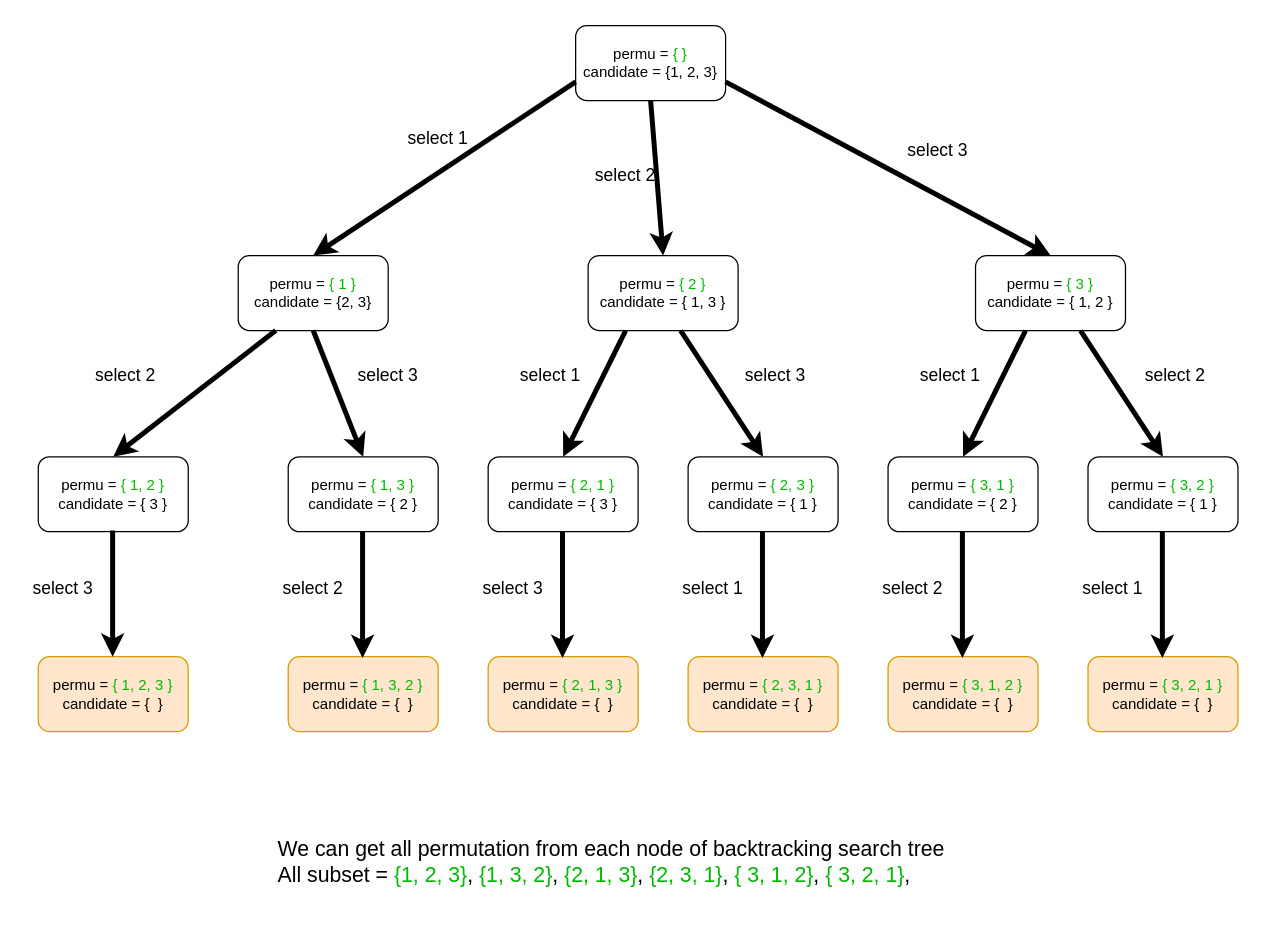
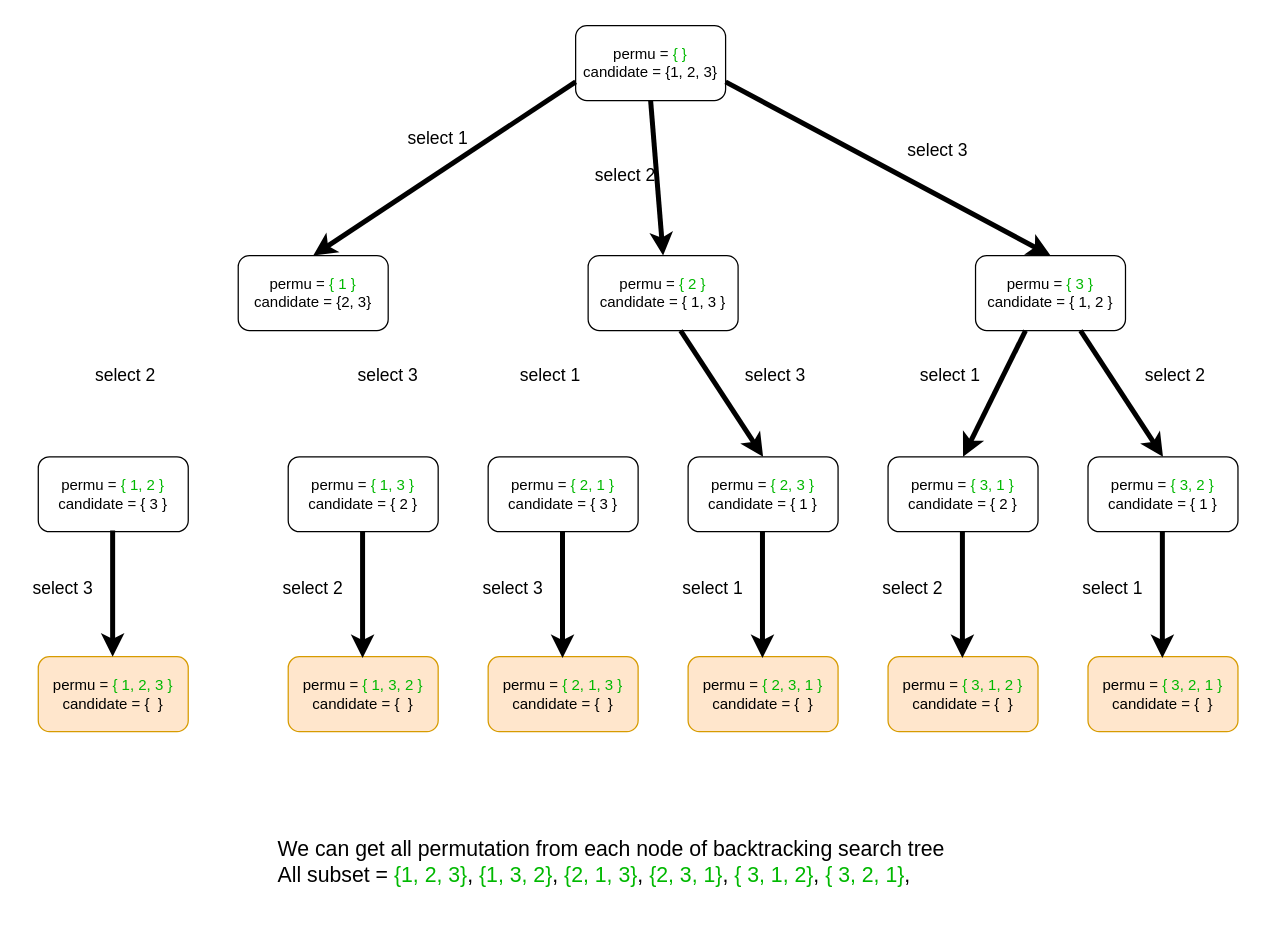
- <mxCell id="11" value="" style="endArrow=classic;html=1;rounded=0;strokeWidth=4;entryX=0.5;entryY=0;entryDx=0;entryDy=0;exitX=0.5;exitY=1;exitDx=0;exitDy=0;" parent="1" source="3" target="7" edge="1"><mxGeometry width="50" height="50" relative="1" as="geometry"><mxPoint x="329.82" y="264" as="sourcePoint" /><mxPoint x="329" y="355" as="targetPoint" /></mxGeometry></mxCell>
- <mxCell id="15" value="" style="endArrow=classic;html=1;rounded=0;strokeWidth=4;entryX=0.5;entryY=0;entryDx=0;entryDy=0;exitX=0.25;exitY=1;exitDx=0;exitDy=0;" parent="1" source="4" target="14" edge="1"><mxGeometry width="50" height="50" relative="1" as="geometry"><mxPoint x="529.41" y="264" as="sourcePoint" /><mxPoint x="529.41" y="365" as="targetPoint" /></mxGeometry></mxCell>
- <mxCell id="9" value="" style="endArrow=classic;html=1;rounded=0;strokeWidth=4;entryX=0.5;entryY=0;entryDx=0;entryDy=0;exitX=0.25;exitY=1;exitDx=0;exitDy=0;" parent="1" source="3" target="6" edge="1"><mxGeometry width="50" height="50" relative="1" as="geometry"><mxPoint x="270" y="265" as="sourcePoint" /><mxPoint x="140" y="375" as="targetPoint" /></mxGeometry></mxCell>
